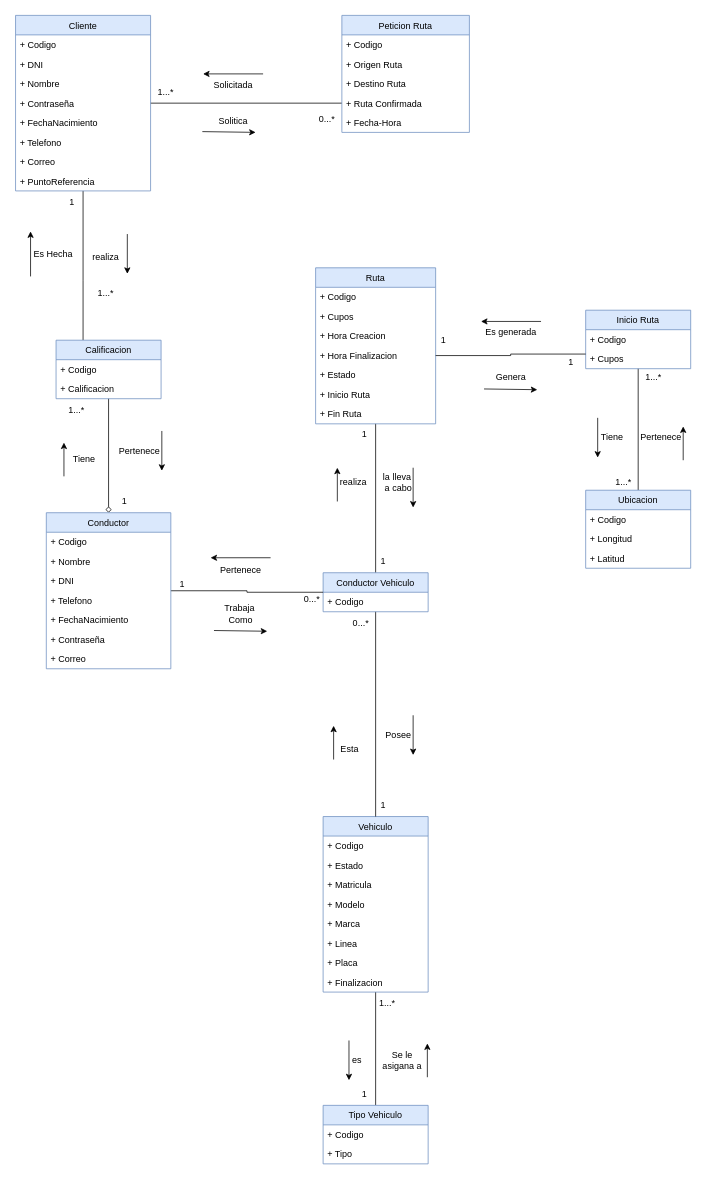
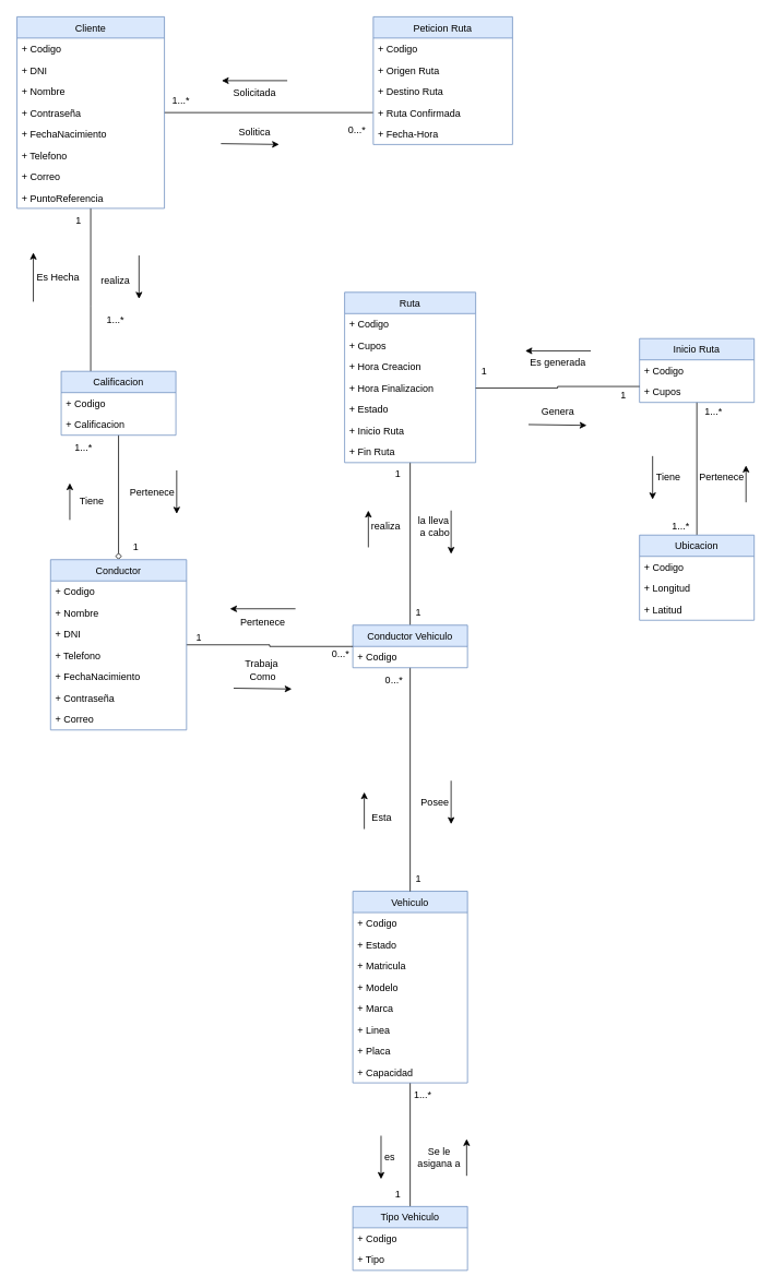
- <mxCell id="26" value="+ Finalizacion" style="text;strokeColor=none;fillColor=none;align=left;verticalAlign=top;spacingLeft=4;spacingRight=4;overflow=hidden;rotatable=0;points=[[0,0.5],[1,0.5]];portConstraint=eastwest;" vertex="1" parent="18"><mxGeometry y="208" width="140" height="26" as="geometry" /></mxCell>
+ <mxCell id="26" value="+ Capacidad" style="text;strokeColor=none;fillColor=none;align=left;verticalAlign=top;spacingLeft=4;spacingRight=4;overflow=hidden;rotatable=0;points=[[0,0.5],[1,0.5]];portConstraint=eastwest;" vertex="1" parent="18"><mxGeometry y="208" width="140" height="26" as="geometry" /></mxCell>
